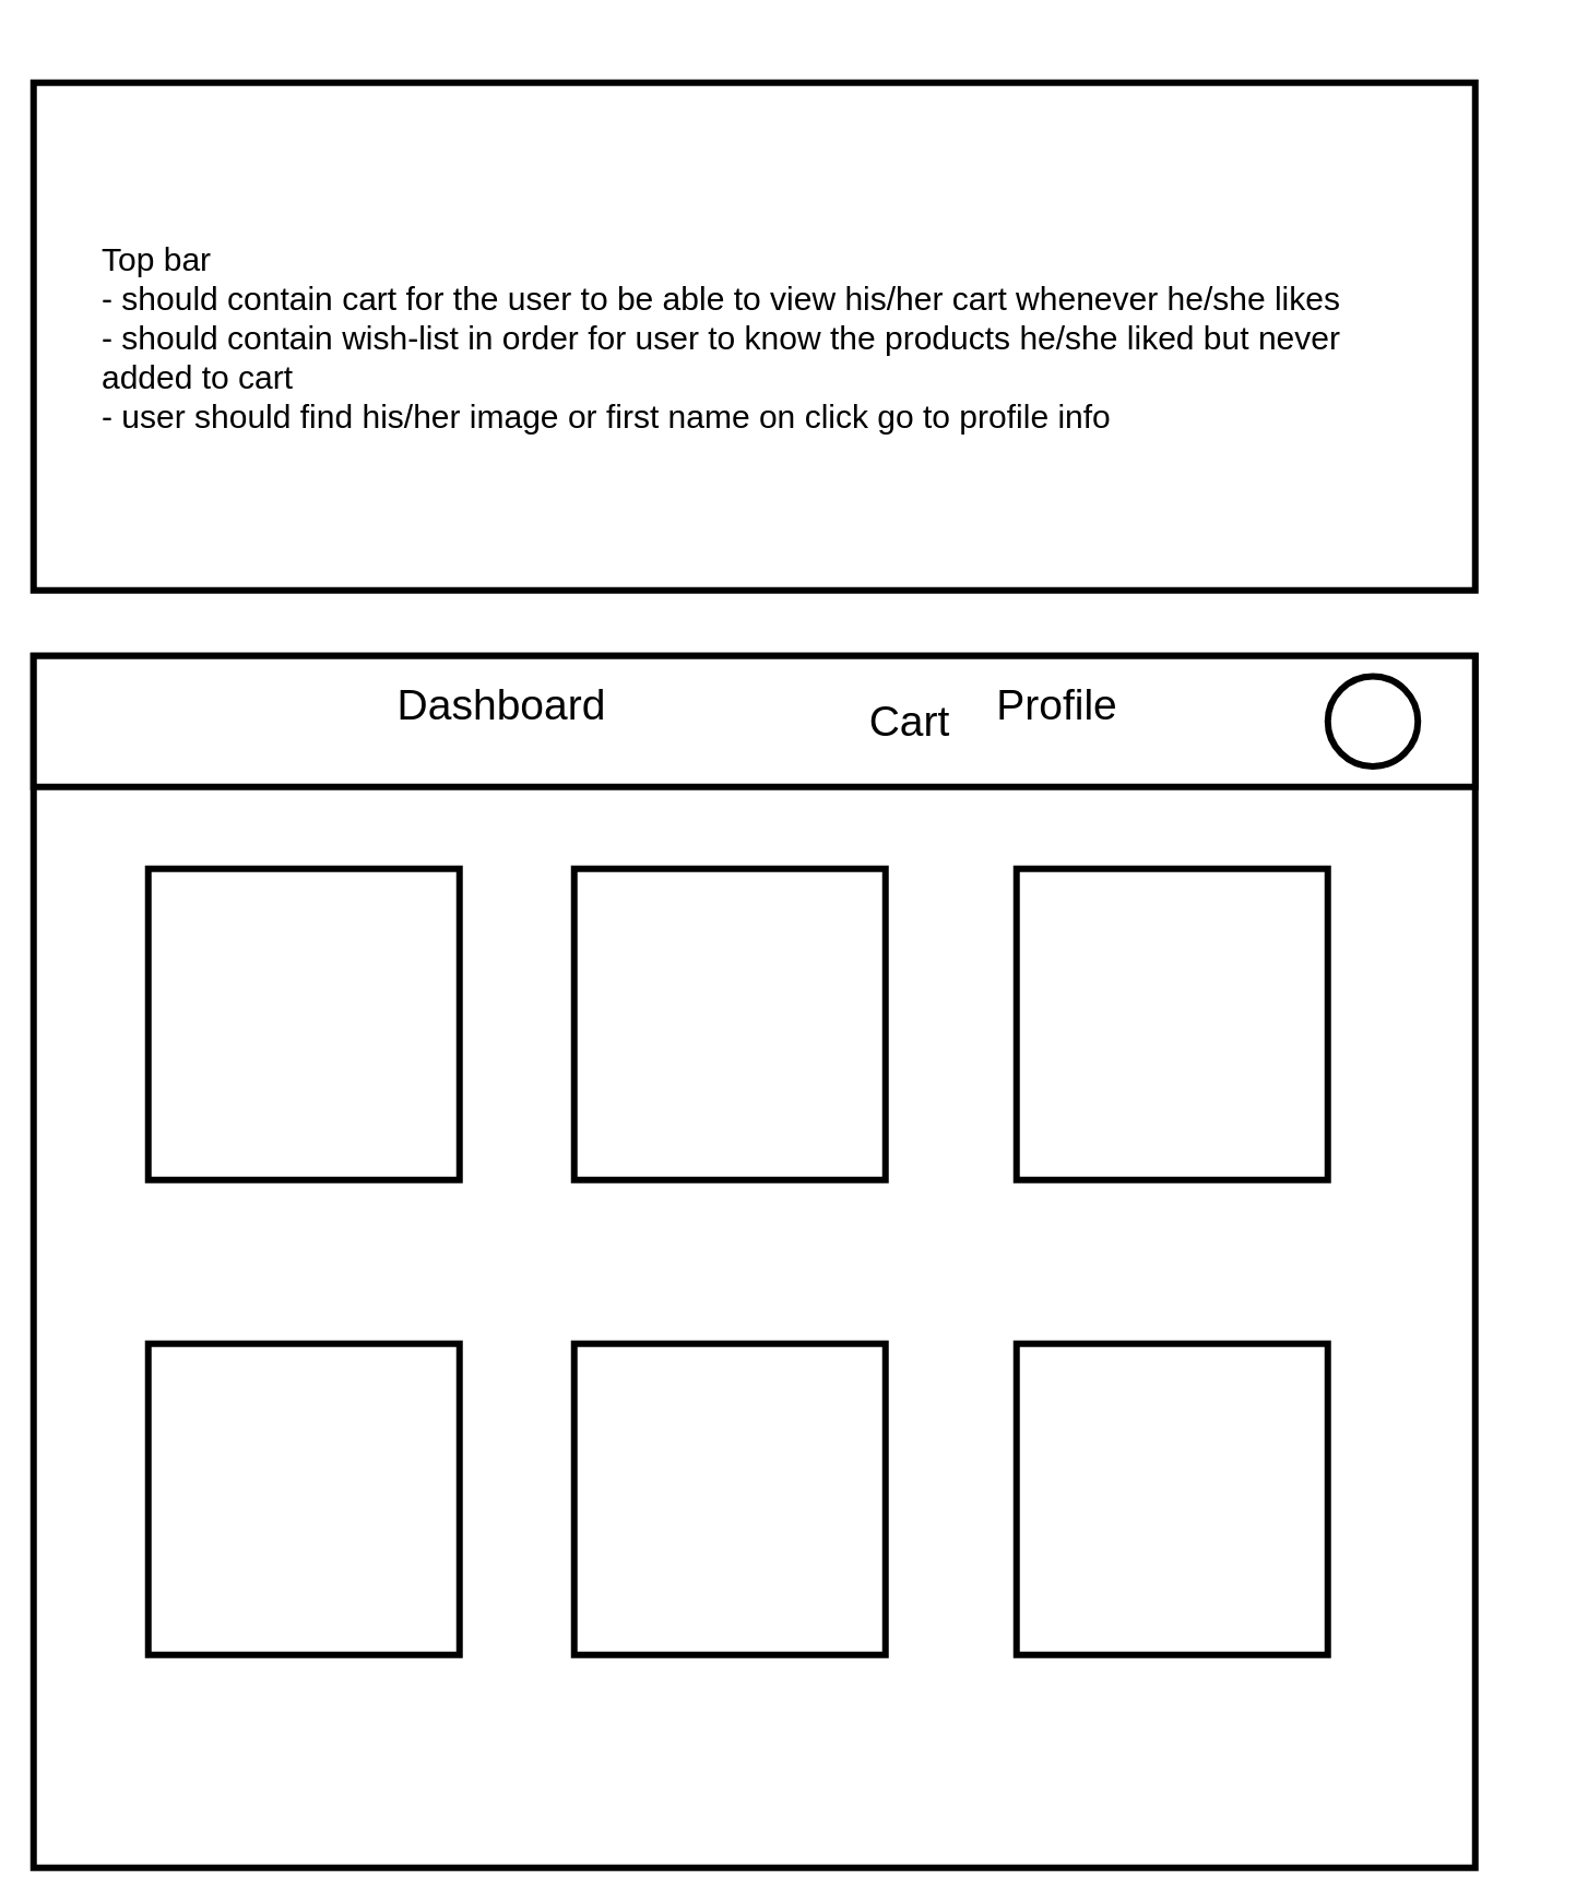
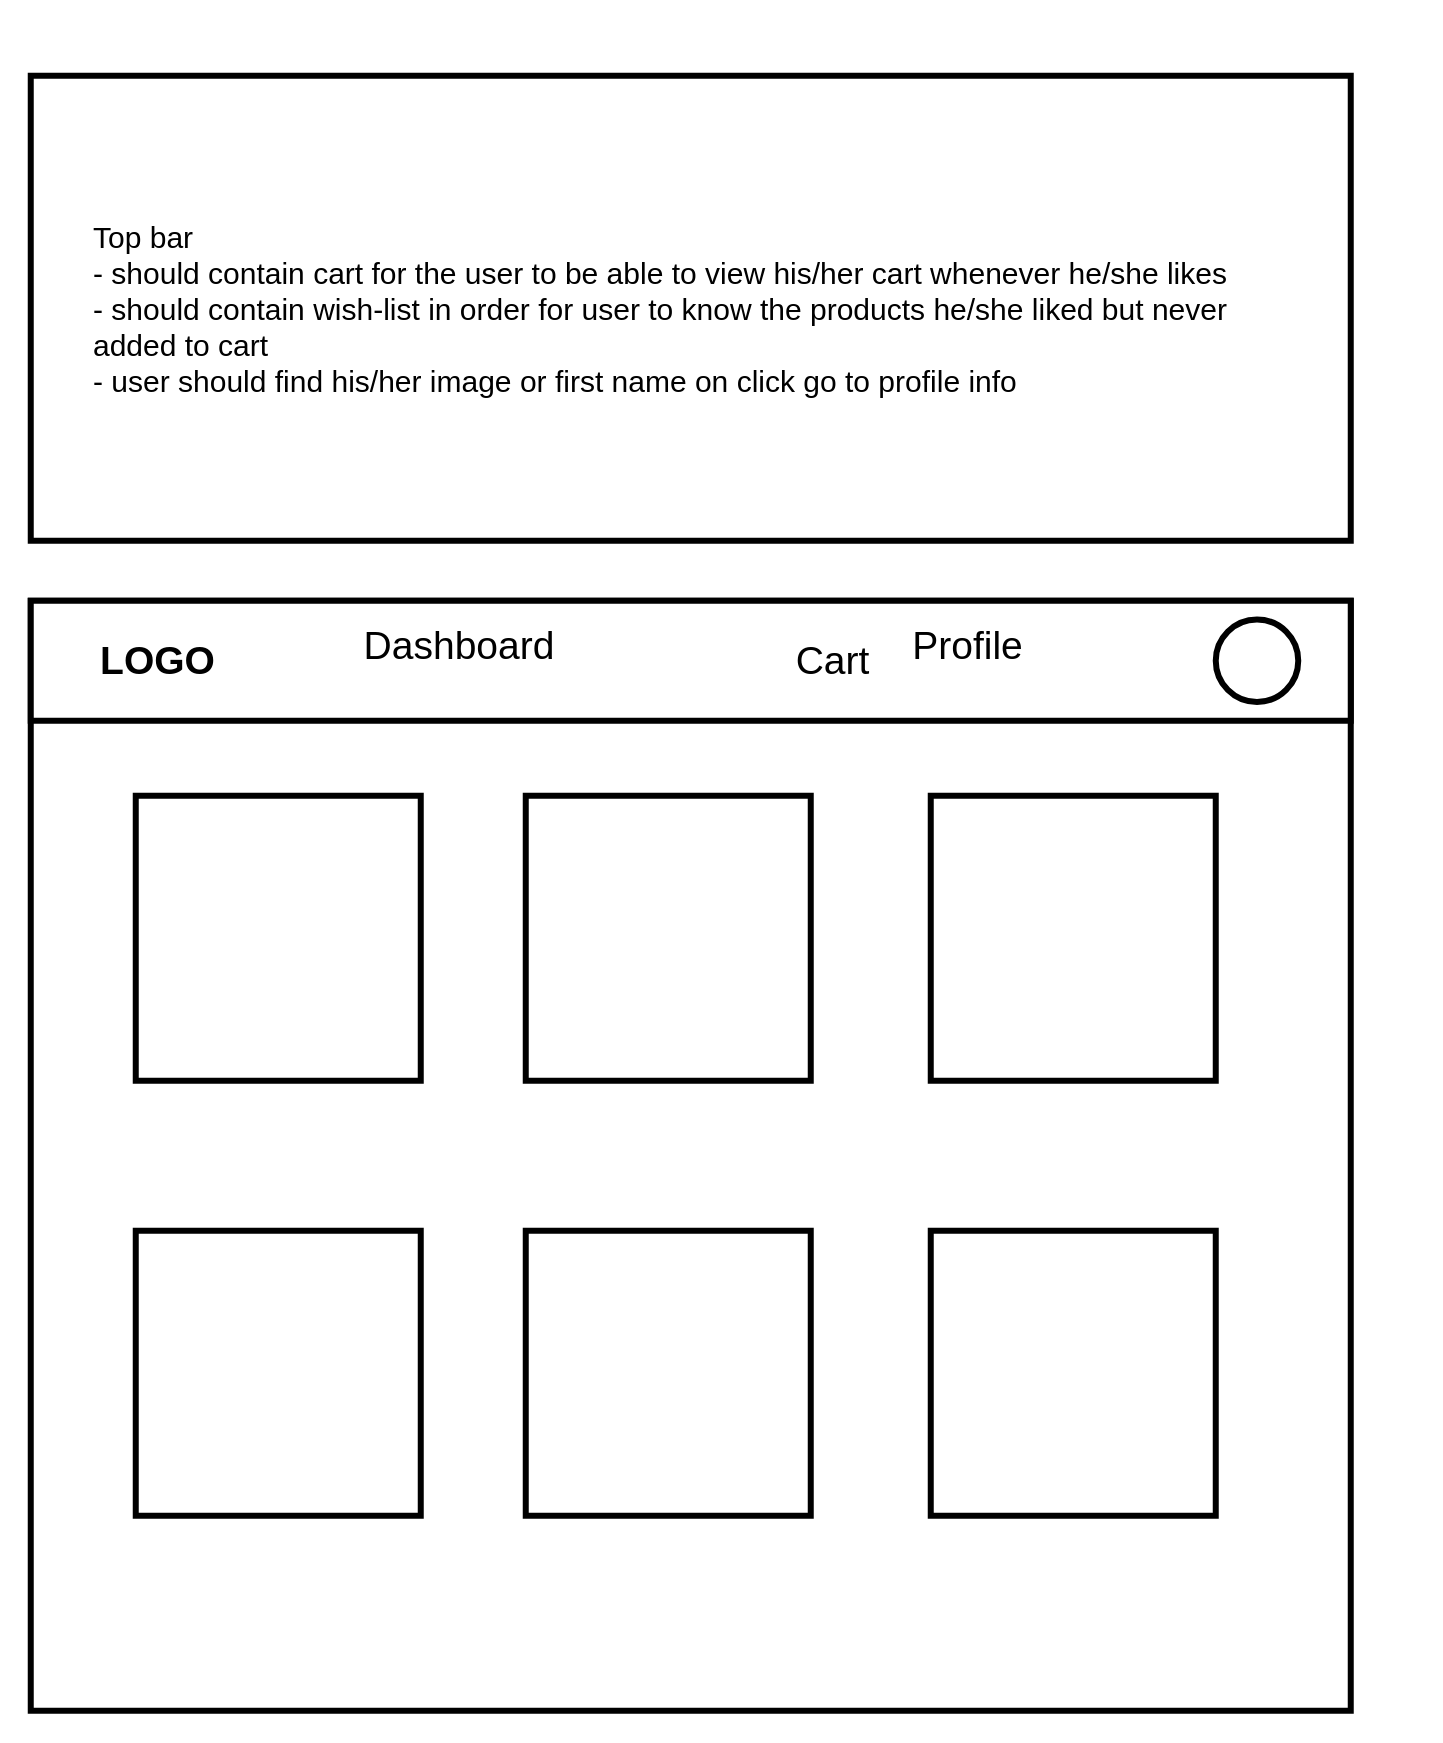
+ <mxCell id="13" value="&lt;b&gt;&lt;font style=&quot;font-size: 26px;&quot;&gt;LOGO&lt;/font&gt;&lt;/b&gt;" style="text;html=1;strokeColor=none;fillColor=none;align=center;verticalAlign=middle;whiteSpace=wrap;rounded=0;strokeWidth=4;fontSize=20;" vertex="1" parent="1"><mxGeometry x="60" y="415" width="90" height="50" as="geometry" /></mxCell>
